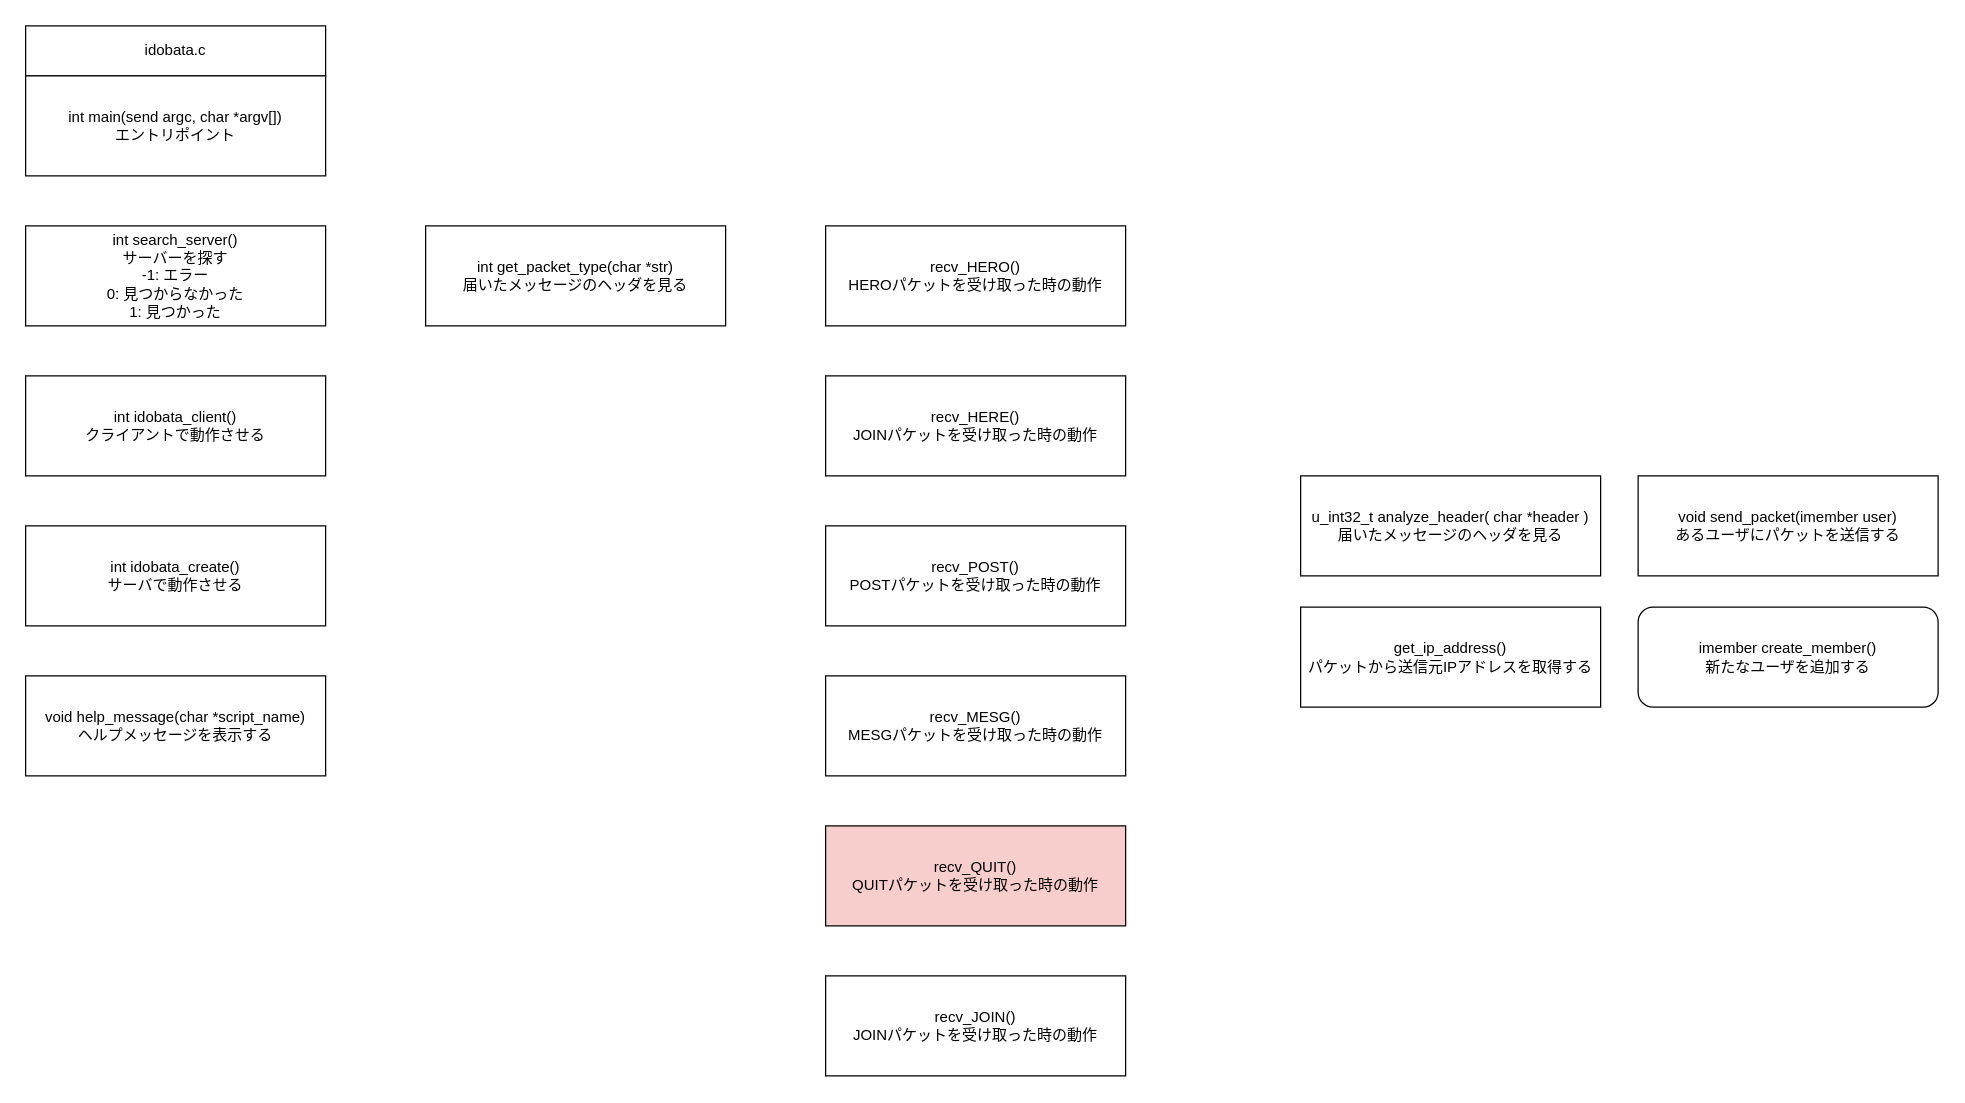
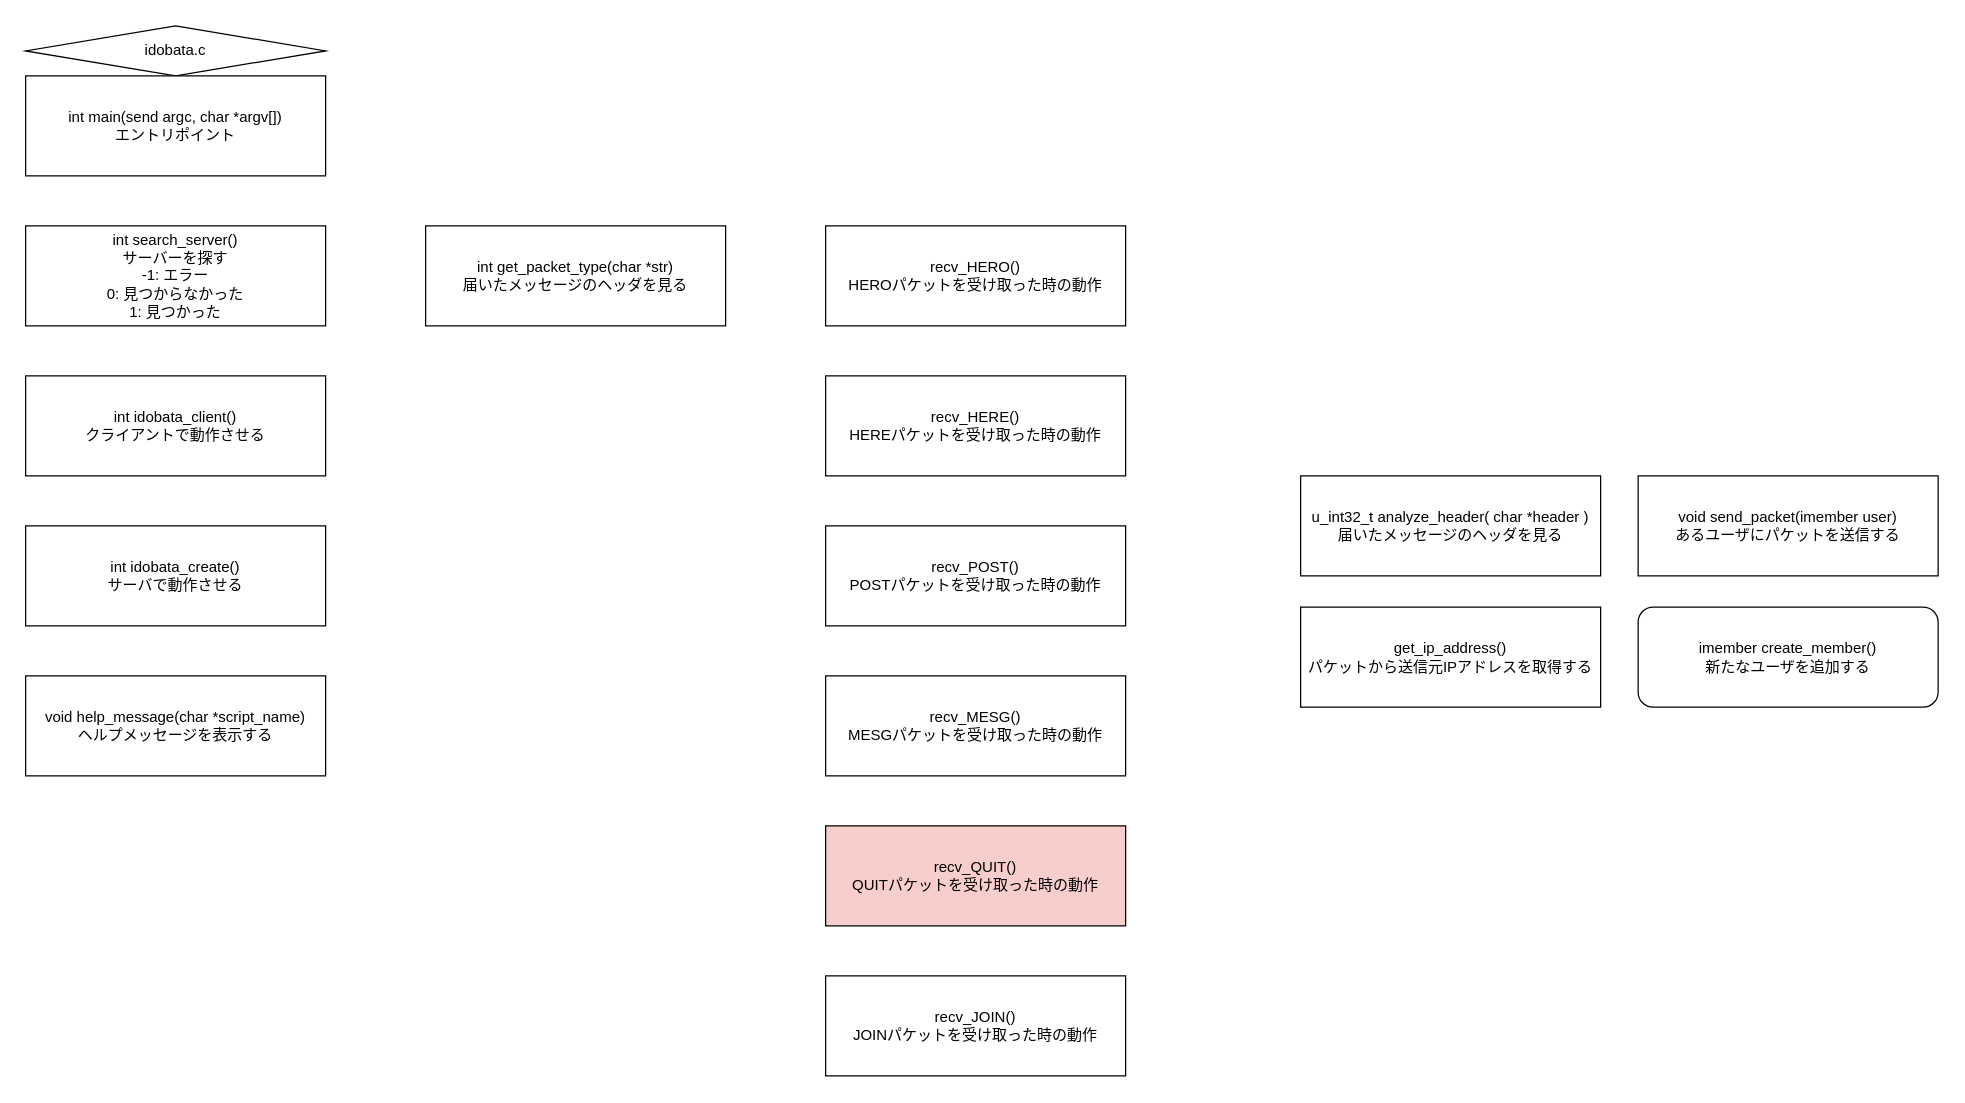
- <mxCell id="2" value="&lt;font face=&quot;helvetica&quot;&gt;idobata.c&lt;/font&gt;" style="rounded=0;whiteSpace=wrap;html=1;" parent="1" vertex="1"><mxGeometry x="20" y="20" width="240" height="40" as="geometry" /></mxCell>
+ <mxCell id="2" value="&lt;font face=&quot;helvetica&quot;&gt;idobata.c&lt;/font&gt;" style="rhombus;whiteSpace=wrap;html=1;" parent="1" vertex="1"><mxGeometry x="20" y="20" width="240" height="40" as="geometry" /></mxCell>
- <mxCell id="12" value="&lt;font face=&quot;helvetica&quot;&gt;recv_HERE()&lt;br&gt;JOINパケットを受け取った時の動作&lt;br&gt;&lt;/font&gt;" style="rounded=0;whiteSpace=wrap;html=1;" vertex="1" parent="1"><mxGeometry x="660" y="300" width="240" height="80" as="geometry" /></mxCell>
+ <mxCell id="12" value="&lt;font face=&quot;helvetica&quot;&gt;recv_HERE()&lt;br&gt;HEREパケットを受け取った時の動作&lt;br&gt;&lt;/font&gt;" style="rounded=0;whiteSpace=wrap;html=1;" vertex="1" parent="1"><mxGeometry x="660" y="300" width="240" height="80" as="geometry" /></mxCell>
